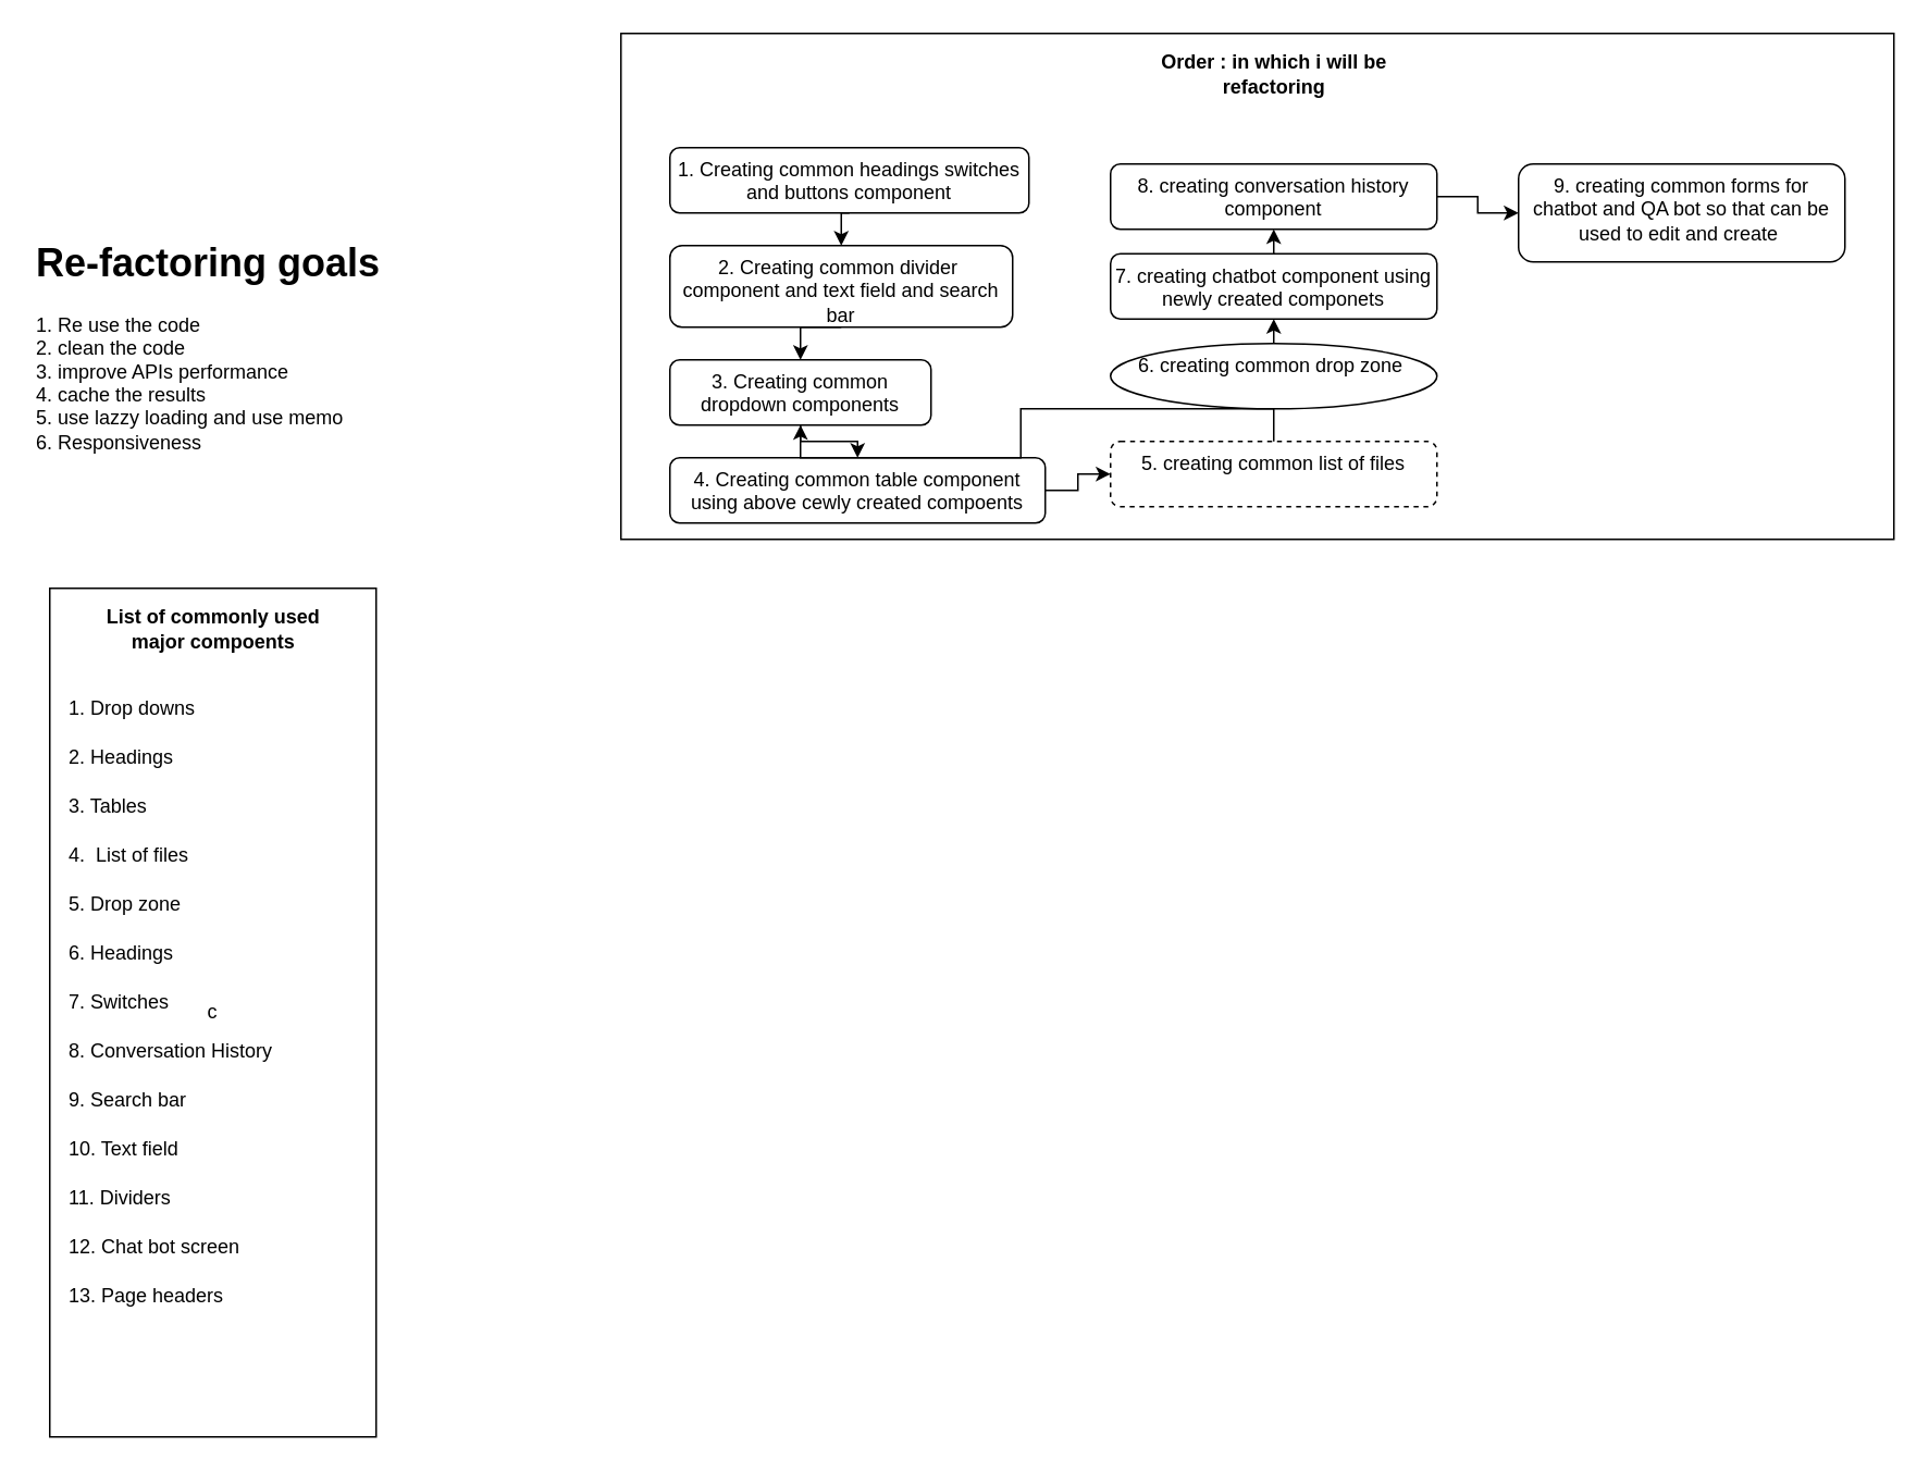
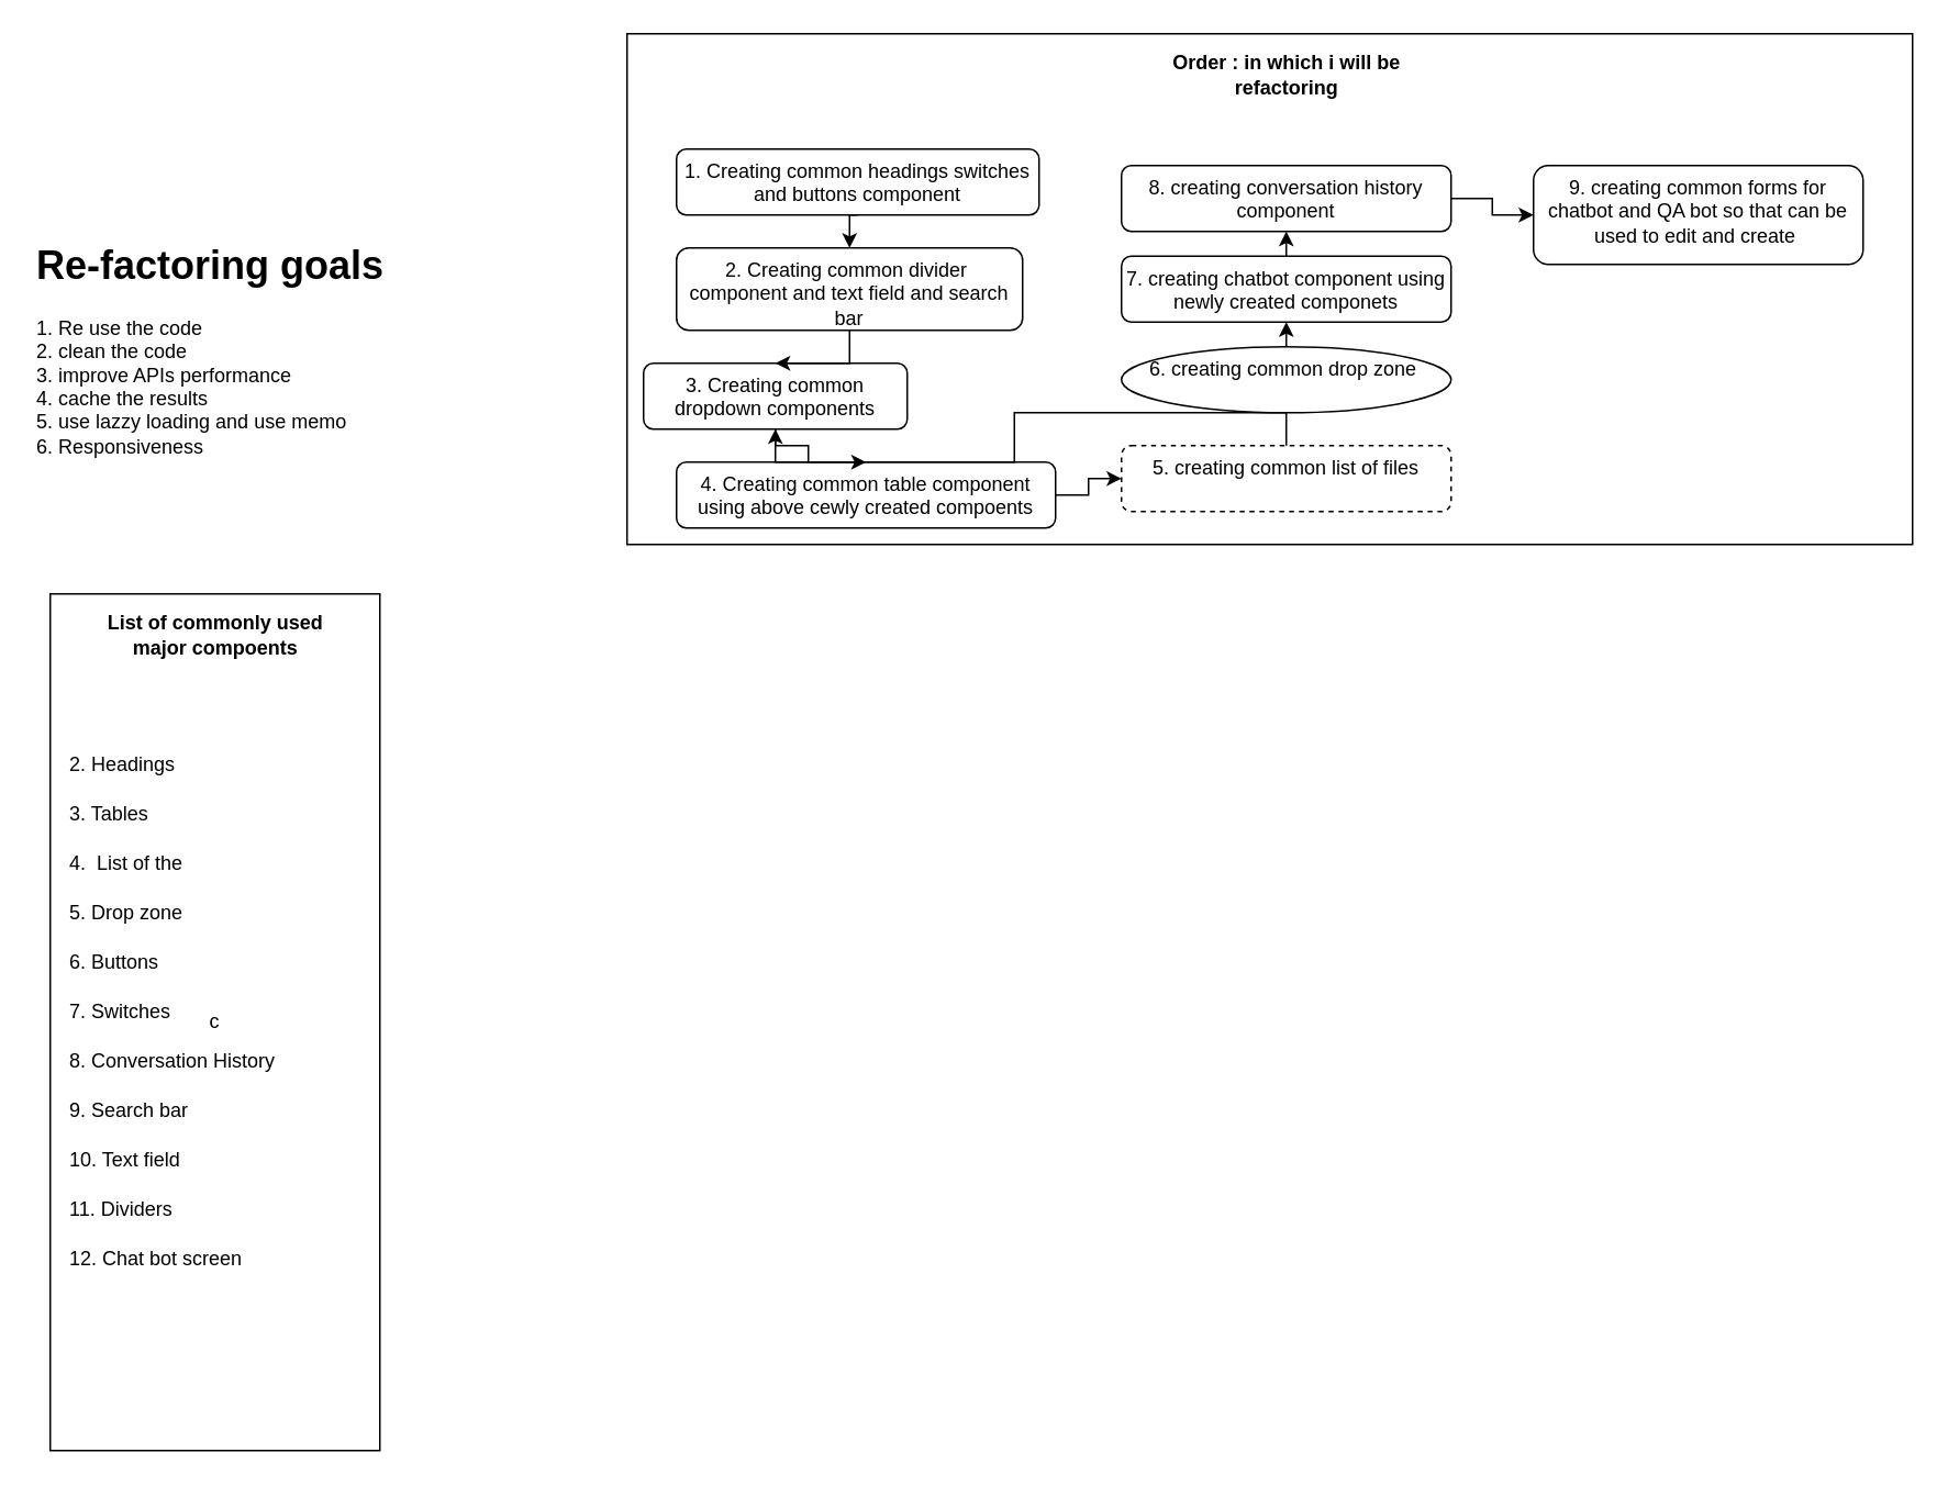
- <mxCell id="24" value="3. Creating common dropdown components" style="rounded=1;whiteSpace=wrap;html=1;fillColor=none;verticalAlign=top;align=center;" parent="1" vertex="1"><mxGeometry x="410" y="220" width="160" height="40" as="geometry" /></mxCell>
+ <mxCell id="24" value="3. Creating common dropdown components" style="rounded=1;whiteSpace=wrap;html=1;fillColor=none;verticalAlign=top;align=center;" parent="1" vertex="1"><mxGeometry x="390" y="220" width="160" height="40" as="geometry" /></mxCell>
- <mxCell id="5" value="1. Drop downs" style="text;html=1;align=left;verticalAlign=top;whiteSpace=wrap;rounded=0;" parent="1" vertex="1"><mxGeometry x="40" y="420" width="140" height="30" as="geometry" /></mxCell>
- <mxCell id="8" value="4.&amp;nbsp; List of files" style="text;html=1;align=left;verticalAlign=top;whiteSpace=wrap;rounded=0;" parent="1" vertex="1"><mxGeometry x="40" y="510" width="120" height="30" as="geometry" /></mxCell>
+ <mxCell id="8" value="4.&amp;nbsp; List of the" style="text;html=1;align=left;verticalAlign=top;whiteSpace=wrap;rounded=0;" parent="1" vertex="1"><mxGeometry x="40" y="510" width="120" height="30" as="geometry" /></mxCell>
- <mxCell id="10" value="6. Headings" style="text;html=1;align=left;verticalAlign=top;whiteSpace=wrap;rounded=0;" parent="1" vertex="1"><mxGeometry x="40" y="570" width="130" height="30" as="geometry" /></mxCell>
+ <mxCell id="10" value="6. Buttons" style="text;html=1;align=left;verticalAlign=top;whiteSpace=wrap;rounded=0;" parent="1" vertex="1"><mxGeometry x="40" y="570" width="130" height="30" as="geometry" /></mxCell>
- <mxCell id="36" value="13. Page headers" style="text;html=1;align=left;verticalAlign=top;whiteSpace=wrap;rounded=0;" vertex="1" parent="1"><mxGeometry x="40" y="780" width="140" height="30" as="geometry" /></mxCell>
